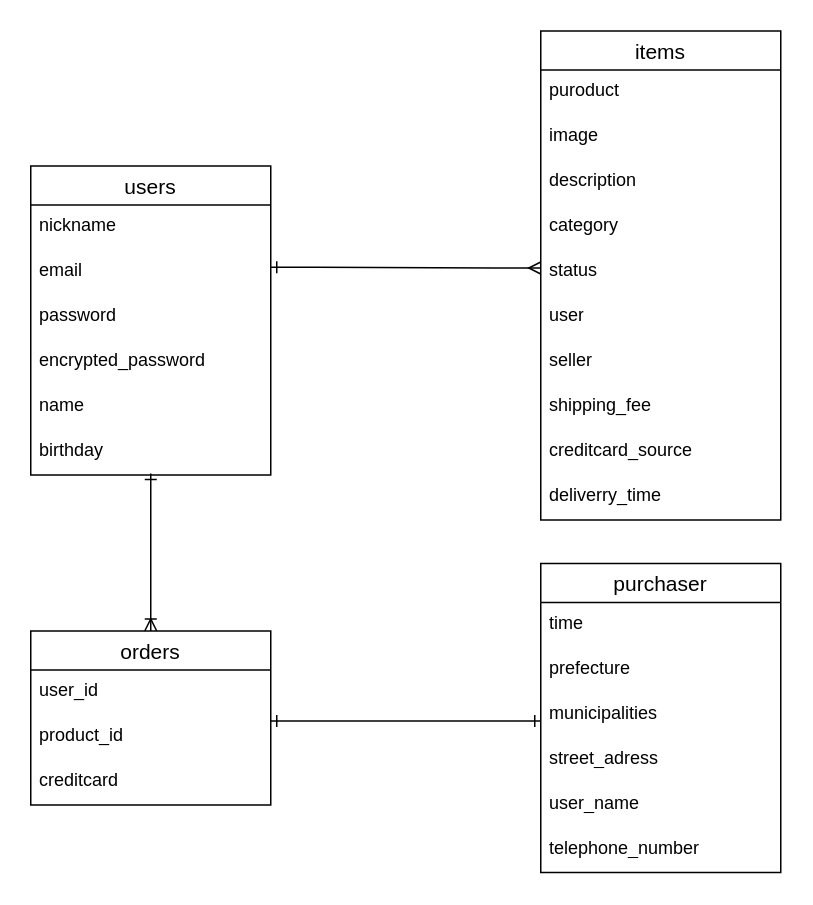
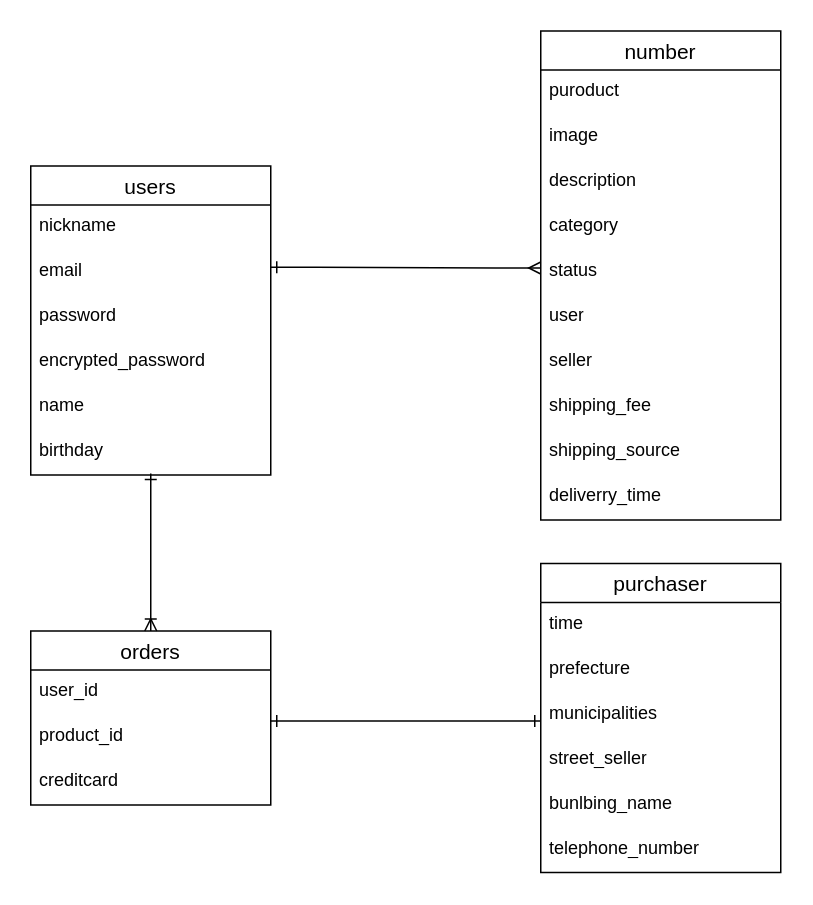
- <mxCell id="2" value="items" style="swimlane;fontStyle=0;childLayout=stackLayout;horizontal=1;startSize=26;horizontalStack=0;resizeParent=1;resizeParentMax=0;resizeLast=0;collapsible=1;marginBottom=0;align=center;fontSize=14;" vertex="1" parent="1"><mxGeometry x="360" y="20" width="160" height="326" as="geometry" /></mxCell>
+ <mxCell id="2" value="number" style="swimlane;fontStyle=0;childLayout=stackLayout;horizontal=1;startSize=26;horizontalStack=0;resizeParent=1;resizeParentMax=0;resizeLast=0;collapsible=1;marginBottom=0;align=center;fontSize=14;" vertex="1" parent="1"><mxGeometry x="360" y="20" width="160" height="326" as="geometry" /></mxCell>
- <mxCell id="11" value="creditcard_source" style="text;strokeColor=none;fillColor=none;spacingLeft=4;spacingRight=4;overflow=hidden;rotatable=0;points=[[0,0.5],[1,0.5]];portConstraint=eastwest;fontSize=12;whiteSpace=wrap;html=1;" vertex="1" parent="2"><mxGeometry y="266" width="160" height="30" as="geometry" /></mxCell>
+ <mxCell id="11" value="shipping_source" style="text;strokeColor=none;fillColor=none;spacingLeft=4;spacingRight=4;overflow=hidden;rotatable=0;points=[[0,0.5],[1,0.5]];portConstraint=eastwest;fontSize=12;whiteSpace=wrap;html=1;" vertex="1" parent="2"><mxGeometry y="266" width="160" height="30" as="geometry" /></mxCell>
- <mxCell id="21" value="street_adress" style="text;strokeColor=none;fillColor=none;spacingLeft=4;spacingRight=4;overflow=hidden;rotatable=0;points=[[0,0.5],[1,0.5]];portConstraint=eastwest;fontSize=12;whiteSpace=wrap;html=1;" vertex="1" parent="17"><mxGeometry y="116" width="160" height="30" as="geometry" /></mxCell>
+ <mxCell id="21" value="street_seller" style="text;strokeColor=none;fillColor=none;spacingLeft=4;spacingRight=4;overflow=hidden;rotatable=0;points=[[0,0.5],[1,0.5]];portConstraint=eastwest;fontSize=12;whiteSpace=wrap;html=1;" vertex="1" parent="17"><mxGeometry y="116" width="160" height="30" as="geometry" /></mxCell>
- <mxCell id="22" value="user_name" style="text;strokeColor=none;fillColor=none;spacingLeft=4;spacingRight=4;overflow=hidden;rotatable=0;points=[[0,0.5],[1,0.5]];portConstraint=eastwest;fontSize=12;whiteSpace=wrap;html=1;" vertex="1" parent="17"><mxGeometry y="146" width="160" height="30" as="geometry" /></mxCell>
+ <mxCell id="22" value="bunlbing_name" style="text;strokeColor=none;fillColor=none;spacingLeft=4;spacingRight=4;overflow=hidden;rotatable=0;points=[[0,0.5],[1,0.5]];portConstraint=eastwest;fontSize=12;whiteSpace=wrap;html=1;" vertex="1" parent="17"><mxGeometry y="146" width="160" height="30" as="geometry" /></mxCell>
